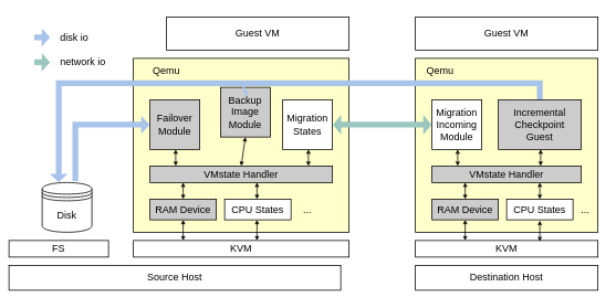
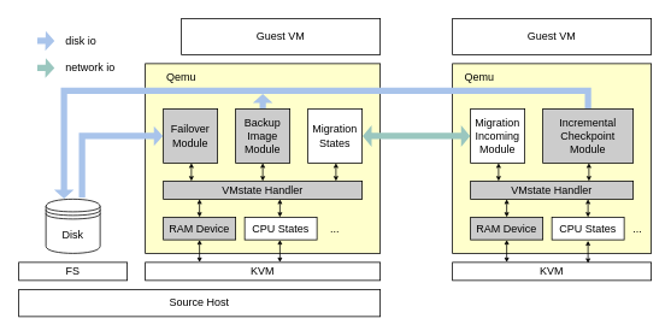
- <mxCell id="6" value="Backup Image&lt;br&gt;Module" style="rounded=0;whiteSpace=wrap;html=1;fillColor=#CCCCCC;" vertex="1" parent="1"><mxGeometry x="265" y="105" width="60" height="60" as="geometry" /></mxCell>
+ <mxCell id="6" value="Backup Image&lt;br&gt;Module" style="rounded=0;whiteSpace=wrap;html=1;fillColor=#CCCCCC;" vertex="1" parent="1"><mxGeometry x="260" y="120" width="60" height="60" as="geometry" /></mxCell>
- <mxCell id="17" value="Incremental&lt;br&gt;Checkpoint&lt;br&gt;Guest" style="rounded=0;whiteSpace=wrap;html=1;fillColor=#CCCCCC;" vertex="1" parent="1"><mxGeometry x="600" y="120" width="100" height="60" as="geometry" /></mxCell>
+ <mxCell id="17" value="Incremental&lt;br&gt;Checkpoint&lt;br&gt;Module" style="rounded=0;whiteSpace=wrap;html=1;fillColor=#CCCCCC;" vertex="1" parent="1"><mxGeometry x="600" y="120" width="100" height="60" as="geometry" /></mxCell>
- <mxCell id="19" value="FS" style="rounded=0;whiteSpace=wrap;html=1;" vertex="1" parent="1"><mxGeometry x="10" y="290" width="120" height="20" as="geometry" /></mxCell>
+ <mxCell id="19" value="FS" style="rounded=0;whiteSpace=wrap;html=1;" vertex="1" parent="1"><mxGeometry x="20" y="290" width="120" height="20" as="geometry" /></mxCell>
- <mxCell id="9" value="Source Host" style="rounded=0;whiteSpace=wrap;html=1;" vertex="1" parent="1"><mxGeometry x="10" y="320" width="400" height="30" as="geometry" /></mxCell>
+ <mxCell id="9" value="Source Host" style="rounded=0;whiteSpace=wrap;html=1;" vertex="1" parent="1"><mxGeometry x="20" y="320" width="400" height="30" as="geometry" /></mxCell>
- <mxCell id="11" value="Destination Host" style="rounded=0;whiteSpace=wrap;html=1;" vertex="1" parent="1"><mxGeometry x="500" y="320" width="220" height="30" as="geometry" /></mxCell>
